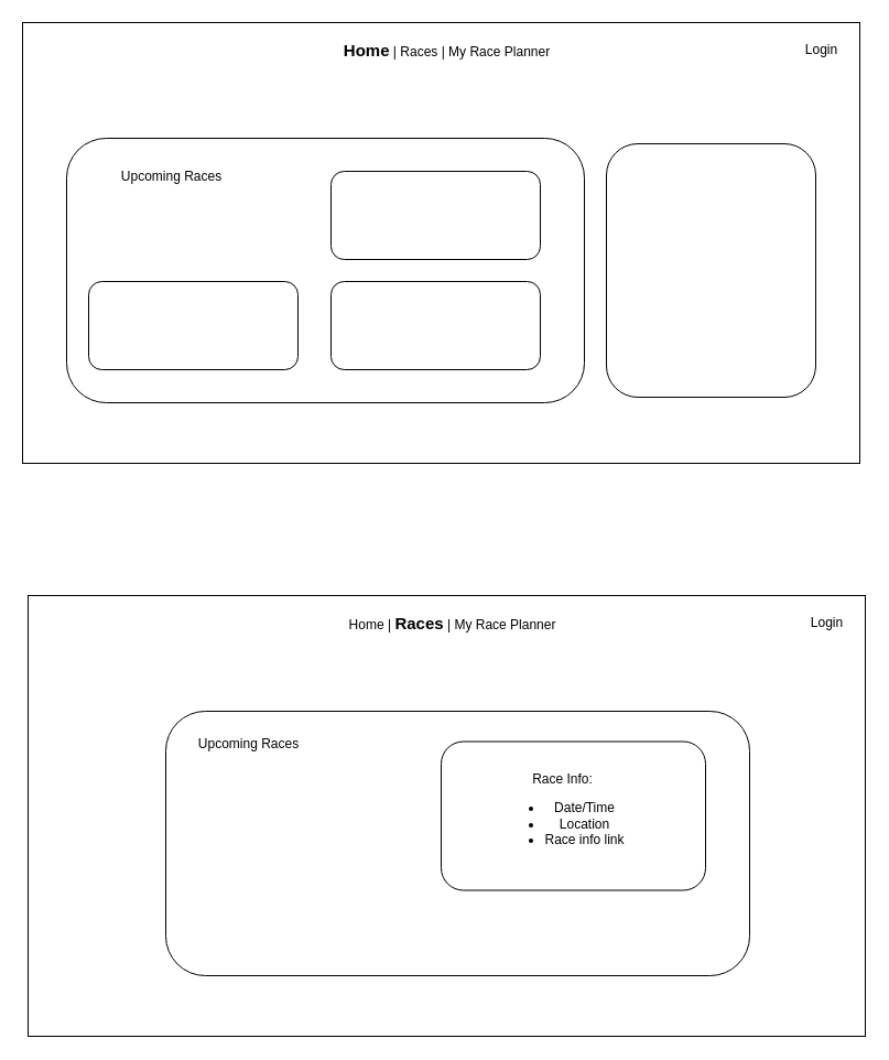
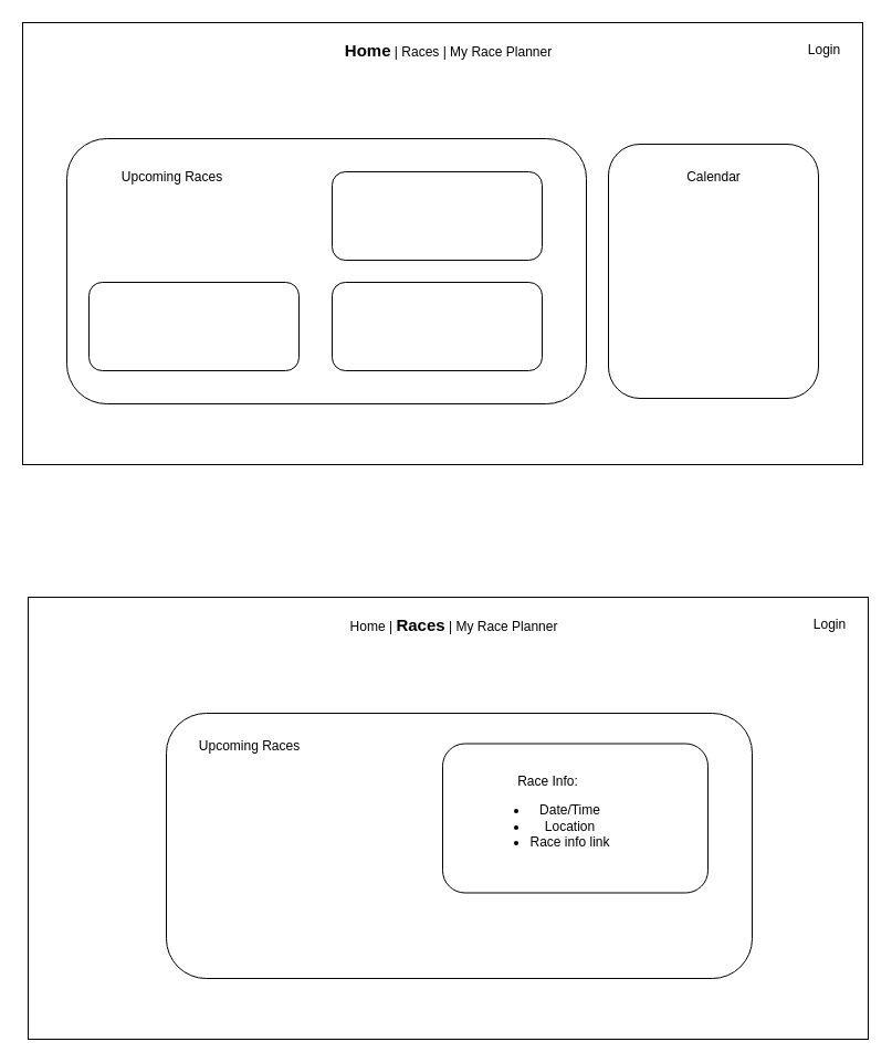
+ <mxCell id="11" value="Calendar" style="text;html=1;align=center;verticalAlign=middle;resizable=0;points=[];autosize=1;strokeColor=none;fillColor=none;" parent="1" vertex="1"><mxGeometry x="610" y="145" width="70" height="30" as="geometry" /></mxCell>
- <mxCell id="18" value="Race Info:&lt;br&gt;&lt;ul&gt;&lt;li&gt;Date/Time&lt;/li&gt;&lt;li&gt;Location&lt;/li&gt;&lt;li&gt;Race info link&lt;/li&gt;&lt;/ul&gt;" style="text;html=1;align=center;verticalAlign=middle;resizable=0;points=[];autosize=1;strokeColor=none;fillColor=none;" parent="1" vertex="1"><mxGeometry x="440" y="685" width="140" height="110" as="geometry" /></mxCell>
+ <mxCell id="18" value="Race Info:&lt;br&gt;&lt;ul&gt;&lt;li&gt;Date/Time&lt;/li&gt;&lt;li&gt;Location&lt;/li&gt;&lt;li&gt;Race info link&lt;/li&gt;&lt;/ul&gt;" style="text;html=1;align=center;verticalAlign=middle;resizable=0;points=[];autosize=1;strokeColor=none;fillColor=none;" parent="1" vertex="1"><mxGeometry x="425" y="685" width="140" height="110" as="geometry" /></mxCell>
